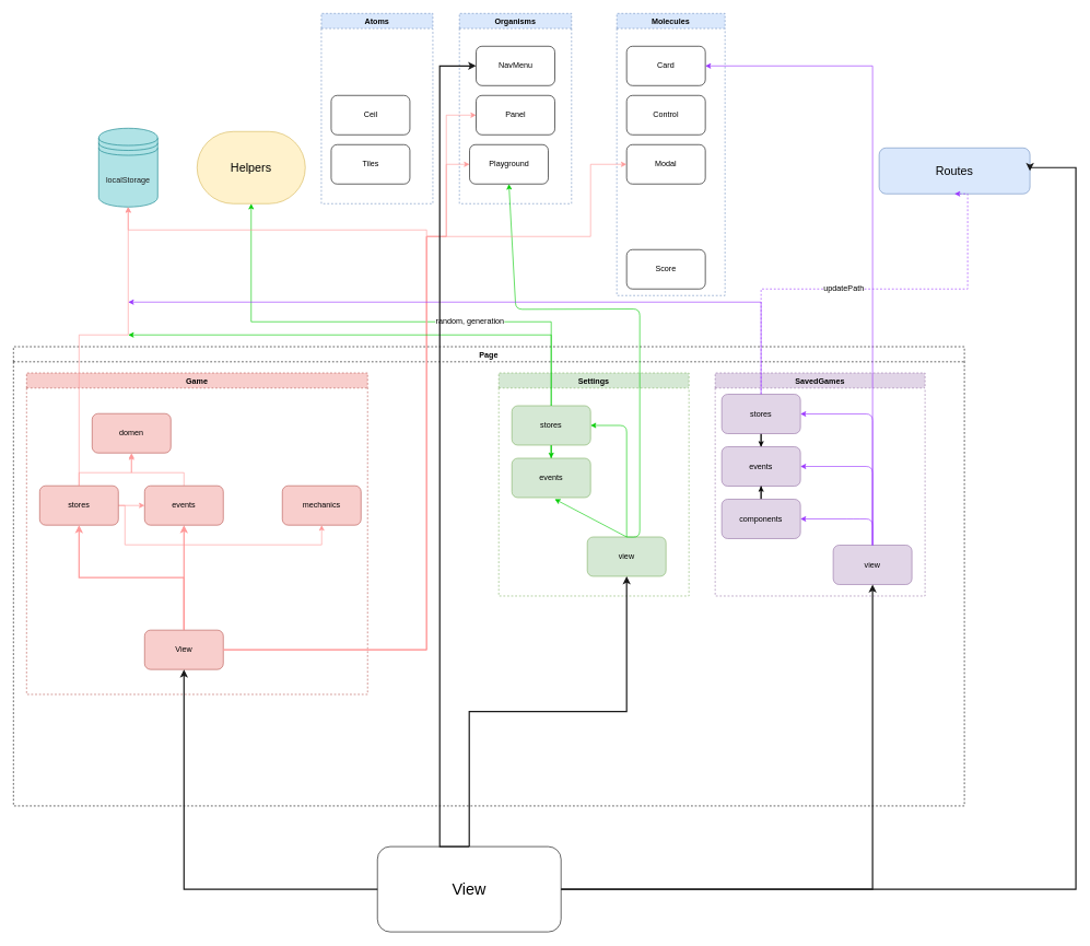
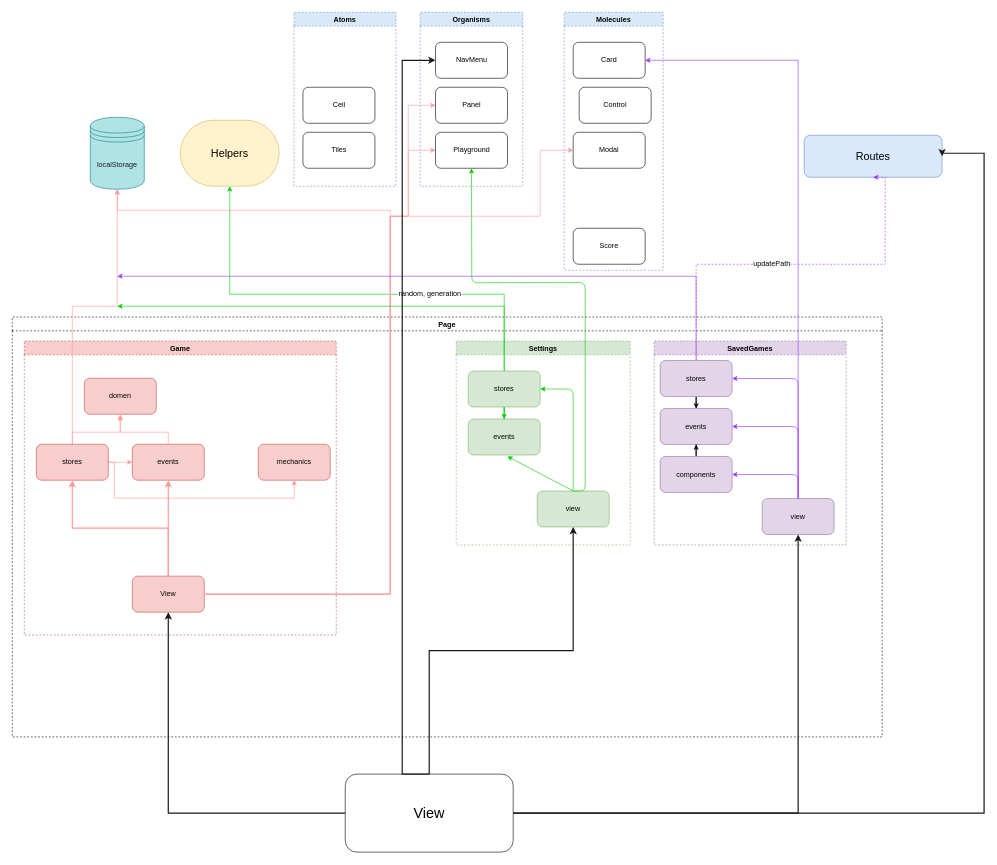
- <mxCell id="9" value="Control" style="rounded=1;whiteSpace=wrap;html=1;" parent="7" vertex="1"><mxGeometry x="15" y="125" width="120" height="60" as="geometry" /></mxCell>
+ <mxCell id="9" value="Control" style="rounded=1;whiteSpace=wrap;html=1;" parent="7" vertex="1"><mxGeometry x="25" y="125" width="120" height="60" as="geometry" /></mxCell>
- <mxCell id="15" value="Playground" style="rounded=1;whiteSpace=wrap;html=1;" parent="12" vertex="1"><mxGeometry x="15.5" y="200" width="120" height="60" as="geometry" /></mxCell>
+ <mxCell id="15" value="Playground" style="rounded=1;whiteSpace=wrap;html=1;" parent="12" vertex="1"><mxGeometry x="25.5" y="200" width="120" height="60" as="geometry" /></mxCell>
